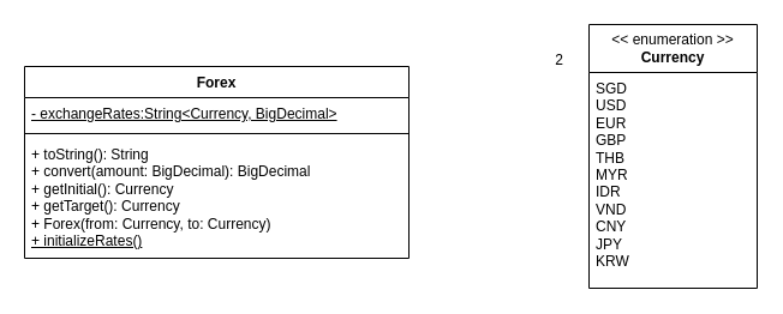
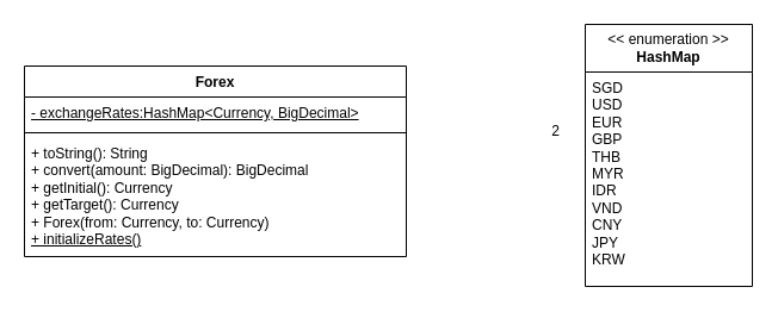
- <mxCell id="6" value="&amp;lt;&amp;lt; enumeration &amp;gt;&amp;gt;&lt;br&gt;&lt;b&gt;Currency&lt;/b&gt;" style="swimlane;fontStyle=0;childLayout=stackLayout;horizontal=1;startSize=40;fillColor=none;horizontalStack=0;resizeParent=1;resizeParentMax=0;resizeLast=0;collapsible=1;marginBottom=0;whiteSpace=wrap;html=1;" parent="1" vertex="1"><mxGeometry x="490" y="20" width="140" height="220" as="geometry" /></mxCell>
+ <mxCell id="6" value="&amp;lt;&amp;lt; enumeration &amp;gt;&amp;gt;&lt;br&gt;&lt;b&gt;HashMap&lt;/b&gt;" style="swimlane;fontStyle=0;childLayout=stackLayout;horizontal=1;startSize=40;fillColor=none;horizontalStack=0;resizeParent=1;resizeParentMax=0;resizeLast=0;collapsible=1;marginBottom=0;whiteSpace=wrap;html=1;" parent="1" vertex="1"><mxGeometry x="490" y="20" width="140" height="220" as="geometry" /></mxCell>
- <mxCell id="8" value="2" style="text;html=1;align=center;verticalAlign=middle;resizable=0;points=[];autosize=1;strokeColor=none;fillColor=none;" parent="1" vertex="1"><mxGeometry x="450" y="35" width="30" height="30" as="geometry" /></mxCell>
+ <mxCell id="8" value="2" style="text;html=1;align=center;verticalAlign=middle;resizable=0;points=[];autosize=1;strokeColor=none;fillColor=none;" parent="1" vertex="1"><mxGeometry x="450" y="95" width="30" height="30" as="geometry" /></mxCell>
- <mxCell id="3" value="&lt;u&gt;- exchangeRates:String&amp;lt;Currency, BigDecimal&amp;gt;&lt;/u&gt;" style="text;strokeColor=none;fillColor=none;align=left;verticalAlign=top;spacingLeft=4;spacingRight=4;overflow=hidden;rotatable=0;points=[[0,0.5],[1,0.5]];portConstraint=eastwest;whiteSpace=wrap;html=1;" parent="2" vertex="1"><mxGeometry y="26" width="320" height="26" as="geometry" /></mxCell>
+ <mxCell id="3" value="&lt;u&gt;- exchangeRates:HashMap&amp;lt;Currency, BigDecimal&amp;gt;&lt;/u&gt;" style="text;strokeColor=none;fillColor=none;align=left;verticalAlign=top;spacingLeft=4;spacingRight=4;overflow=hidden;rotatable=0;points=[[0,0.5],[1,0.5]];portConstraint=eastwest;whiteSpace=wrap;html=1;" parent="2" vertex="1"><mxGeometry y="26" width="320" height="26" as="geometry" /></mxCell>
